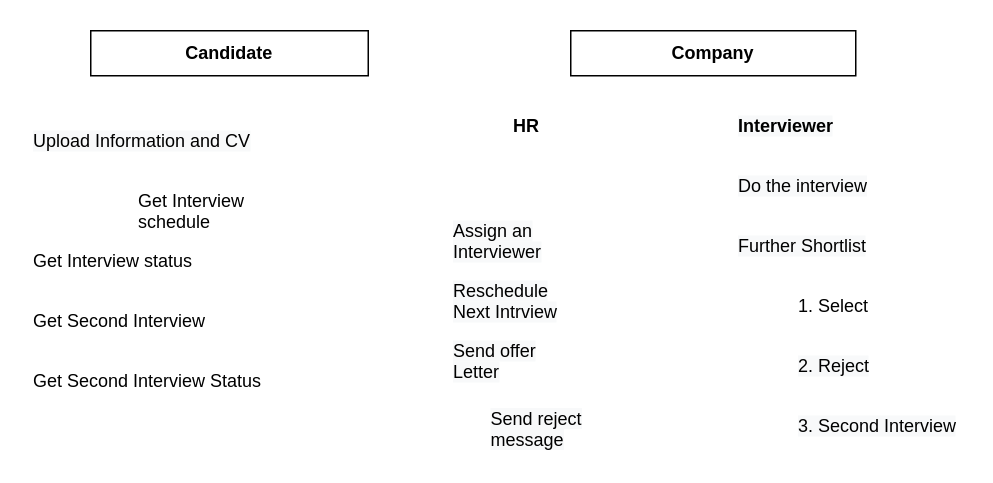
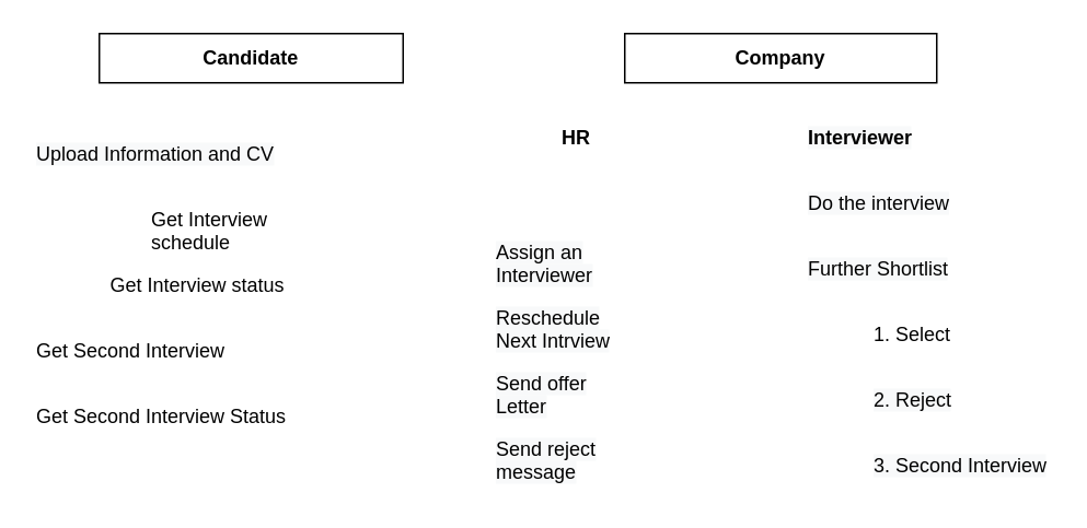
- <mxCell id="17" value="&lt;div&gt;Get Interview status&amp;nbsp;&lt;/div&gt;&lt;div&gt;&lt;br style=&quot;text-align: center&quot;&gt;&lt;/div&gt;" style="text;whiteSpace=wrap;html=1;" vertex="1" parent="1"><mxGeometry x="20" y="160" width="160" height="30" as="geometry" /></mxCell>
+ <mxCell id="17" value="&lt;div&gt;Get Interview status&amp;nbsp;&lt;/div&gt;&lt;div&gt;&lt;br style=&quot;text-align: center&quot;&gt;&lt;/div&gt;" style="text;whiteSpace=wrap;html=1;" vertex="1" parent="1"><mxGeometry x="65" y="160" width="160" height="30" as="geometry" /></mxCell>
- <mxCell id="9" value="&lt;span style=&quot;color: rgb(0 , 0 , 0) ; font-family: &amp;#34;helvetica&amp;#34; ; font-size: 12px ; font-style: normal ; font-weight: 400 ; letter-spacing: normal ; text-align: center ; text-indent: 0px ; text-transform: none ; word-spacing: 0px ; background-color: rgb(248 , 249 , 250) ; display: inline ; float: none&quot;&gt;Send reject message&lt;/span&gt;" style="text;whiteSpace=wrap;html=1;" vertex="1" parent="1"><mxGeometry x="325" y="265" width="80" height="30" as="geometry" /></mxCell>
+ <mxCell id="9" value="&lt;span style=&quot;color: rgb(0 , 0 , 0) ; font-family: &amp;#34;helvetica&amp;#34; ; font-size: 12px ; font-style: normal ; font-weight: 400 ; letter-spacing: normal ; text-align: center ; text-indent: 0px ; text-transform: none ; word-spacing: 0px ; background-color: rgb(248 , 249 , 250) ; display: inline ; float: none&quot;&gt;Send reject message&lt;/span&gt;" style="text;whiteSpace=wrap;html=1;" vertex="1" parent="1"><mxGeometry x="300" y="260" width="80" height="30" as="geometry" /></mxCell>
